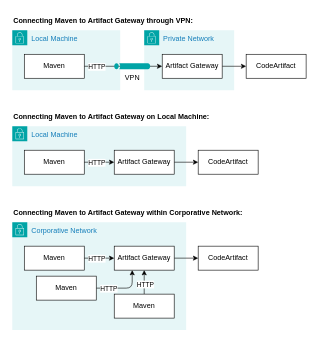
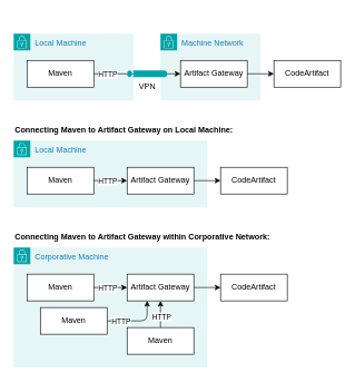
- <mxCell id="21" value="Connecting Maven to Artifact Gateway through VPN:" style="text;html=1;align=left;verticalAlign=middle;whiteSpace=wrap;rounded=0;fontStyle=1" parent="1" vertex="1"><mxGeometry x="20" y="20" width="430" height="30" as="geometry" /></mxCell>
- <mxCell id="3" value="Private Network" style="points=[[0,0],[0.25,0],[0.5,0],[0.75,0],[1,0],[1,0.25],[1,0.5],[1,0.75],[1,1],[0.75,1],[0.5,1],[0.25,1],[0,1],[0,0.75],[0,0.5],[0,0.25]];outlineConnect=0;gradientColor=none;html=1;whiteSpace=wrap;fontSize=12;fontStyle=0;container=0;pointerEvents=0;collapsible=0;recursiveResize=0;shape=mxgraph.aws4.group;grIcon=mxgraph.aws4.group_security_group;grStroke=0;strokeColor=#00A4A6;fillColor=#E6F6F7;verticalAlign=top;align=left;spacingLeft=30;fontColor=#147EBA;dashed=0;" parent="1" vertex="1"><mxGeometry x="240" y="50" width="150" height="100" as="geometry" /></mxCell>
+ <mxCell id="3" value="Machine Network" style="points=[[0,0],[0.25,0],[0.5,0],[0.75,0],[1,0],[1,0.25],[1,0.5],[1,0.75],[1,1],[0.75,1],[0.5,1],[0.25,1],[0,1],[0,0.75],[0,0.5],[0,0.25]];outlineConnect=0;gradientColor=none;html=1;whiteSpace=wrap;fontSize=12;fontStyle=0;container=0;pointerEvents=0;collapsible=0;recursiveResize=0;shape=mxgraph.aws4.group;grIcon=mxgraph.aws4.group_security_group;grStroke=0;strokeColor=#00A4A6;fillColor=#E6F6F7;verticalAlign=top;align=left;spacingLeft=30;fontColor=#147EBA;dashed=0;" parent="1" vertex="1"><mxGeometry x="240" y="50" width="150" height="100" as="geometry" /></mxCell>
- <mxCell id="8" value="Corporative Network" style="points=[[0,0],[0.25,0],[0.5,0],[0.75,0],[1,0],[1,0.25],[1,0.5],[1,0.75],[1,1],[0.75,1],[0.5,1],[0.25,1],[0,1],[0,0.75],[0,0.5],[0,0.25]];outlineConnect=0;gradientColor=none;html=1;whiteSpace=wrap;fontSize=12;fontStyle=0;container=1;pointerEvents=0;collapsible=0;recursiveResize=0;shape=mxgraph.aws4.group;grIcon=mxgraph.aws4.group_security_group;grStroke=0;strokeColor=#00A4A6;fillColor=#E6F6F7;verticalAlign=top;align=left;spacingLeft=30;fontColor=#147EBA;dashed=0;" parent="1" vertex="1"><mxGeometry x="20" y="370" width="290" height="180" as="geometry" /></mxCell>
+ <mxCell id="8" value="Corporative Machine" style="points=[[0,0],[0.25,0],[0.5,0],[0.75,0],[1,0],[1,0.25],[1,0.5],[1,0.75],[1,1],[0.75,1],[0.5,1],[0.25,1],[0,1],[0,0.75],[0,0.5],[0,0.25]];outlineConnect=0;gradientColor=none;html=1;whiteSpace=wrap;fontSize=12;fontStyle=0;container=1;pointerEvents=0;collapsible=0;recursiveResize=0;shape=mxgraph.aws4.group;grIcon=mxgraph.aws4.group_security_group;grStroke=0;strokeColor=#00A4A6;fillColor=#E6F6F7;verticalAlign=top;align=left;spacingLeft=30;fontColor=#147EBA;dashed=0;" parent="1" vertex="1"><mxGeometry x="20" y="370" width="290" height="180" as="geometry" /></mxCell>
